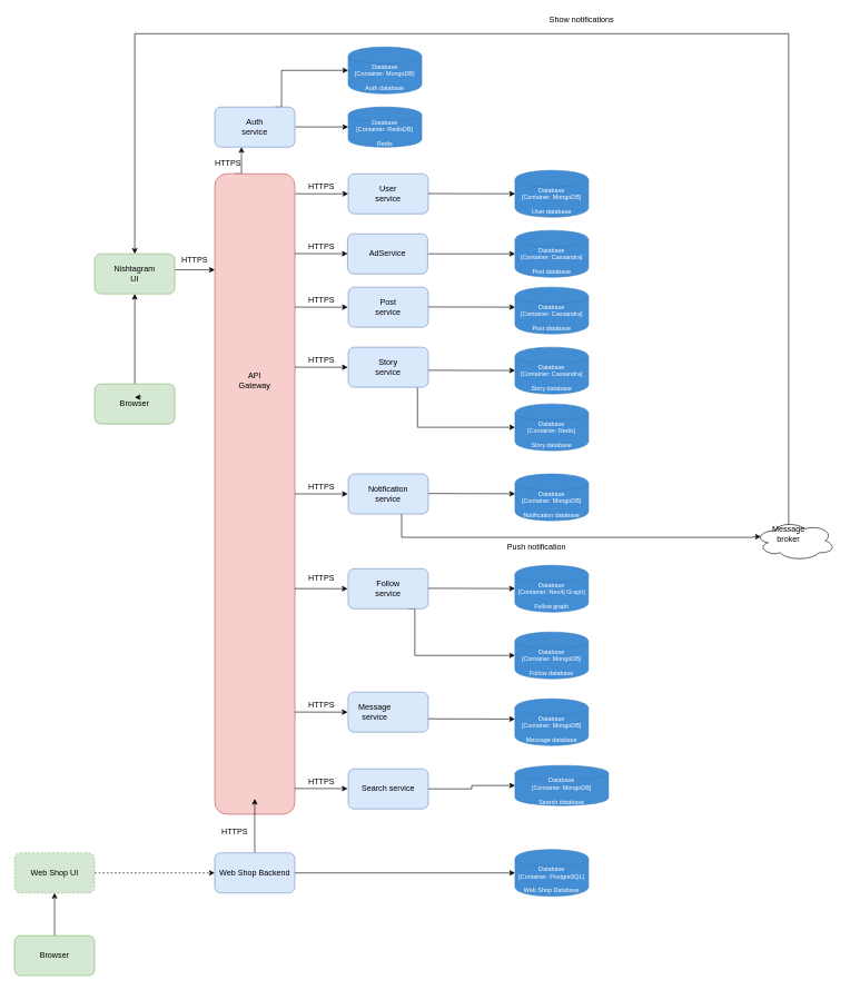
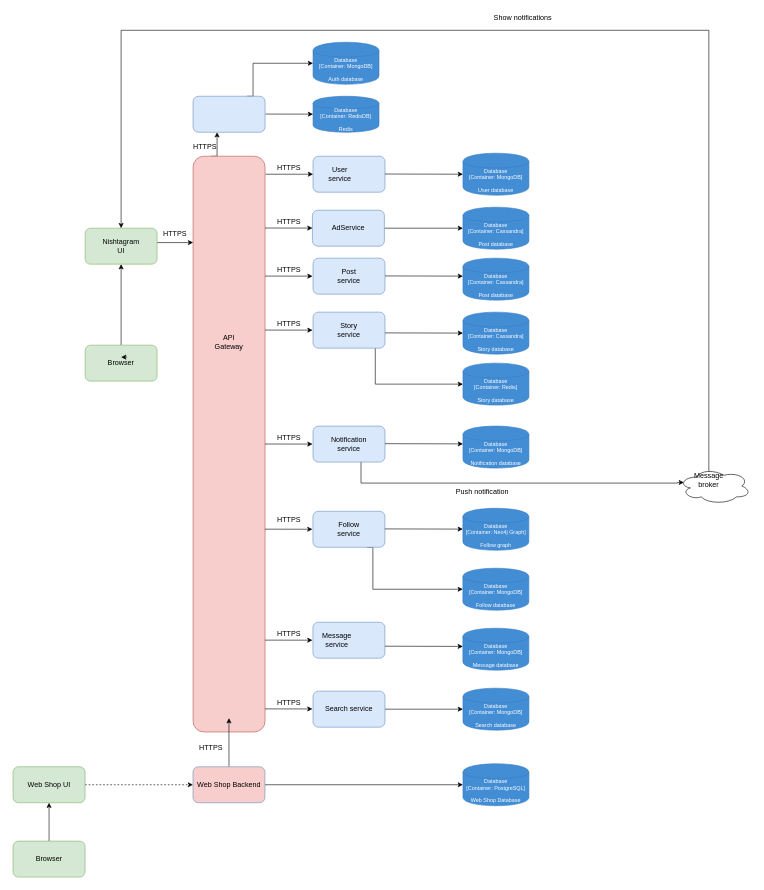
- <mxCell id="28" value="&lt;div&gt;Auth&lt;/div&gt;&lt;div&gt;service&lt;br&gt;&lt;/div&gt;" style="text;html=1;strokeColor=none;fillColor=none;align=center;verticalAlign=middle;whiteSpace=wrap;rounded=0;fontSize=12;" parent="1" vertex="1"><mxGeometry x="361" y="180" width="40" height="20" as="geometry" /></mxCell>
- <mxCell id="15" value="User service" style="text;html=1;strokeColor=none;fillColor=none;align=center;verticalAlign=middle;whiteSpace=wrap;rounded=0;" parent="1" vertex="1"><mxGeometry x="561" y="280" width="40" height="20" as="geometry" /></mxCell>
+ <mxCell id="15" value="User service" style="text;html=1;strokeColor=none;fillColor=none;align=center;verticalAlign=middle;whiteSpace=wrap;rounded=0;" parent="1" vertex="1"><mxGeometry x="546" y="280" width="40" height="20" as="geometry" /></mxCell>
- <mxCell id="83" value="Database&lt;div&gt;[Container:&amp;nbsp;MongoDB]&lt;/div&gt;&lt;br&gt;&lt;div&gt;Search database&lt;/div&gt;" style="shape=cylinder;whiteSpace=wrap;html=1;boundedLbl=1;rounded=0;labelBackgroundColor=none;fillColor=#438DD5;fontSize=9;fontColor=#ffffff;align=center;strokeColor=#3C7FC0;metaEdit=1;points=[[0.5,0,0],[1,0.25,0],[1,0.5,0],[1,0.75,0],[0.5,1,0],[0,0.75,0],[0,0.5,0],[0,0.25,0]];metaData={&quot;c4Type&quot;:{&quot;editable&quot;:false}};" parent="1" vertex="1"><mxGeometry x="771" y="1147" width="140" height="60" as="geometry" /></mxCell>
+ <mxCell id="83" value="Database&lt;div&gt;[Container:&amp;nbsp;MongoDB]&lt;/div&gt;&lt;br&gt;&lt;div&gt;Search database&lt;/div&gt;" style="shape=cylinder;whiteSpace=wrap;html=1;boundedLbl=1;rounded=0;labelBackgroundColor=none;fillColor=#438DD5;fontSize=9;fontColor=#ffffff;align=center;strokeColor=#3C7FC0;metaEdit=1;points=[[0.5,0,0],[1,0.25,0],[1,0.5,0],[1,0.75,0],[0.5,1,0],[0,0.75,0],[0,0.5,0],[0,0.25,0]];metaData={&quot;c4Type&quot;:{&quot;editable&quot;:false}};" parent="1" vertex="1"><mxGeometry x="771" y="1147" width="110" height="70" as="geometry" /></mxCell>
- <mxCell id="66" value="Web Shop UI" style="rounded=1;whiteSpace=wrap;html=1;fillColor=#d5e8d4;strokeColor=#82b366;dashed=1;" parent="1" vertex="1"><mxGeometry x="20.84" y="1278" width="120" height="60" as="geometry" /></mxCell>
+ <mxCell id="66" value="Web Shop UI" style="rounded=1;whiteSpace=wrap;html=1;fillColor=#d5e8d4;strokeColor=#82b366;" parent="1" vertex="1"><mxGeometry x="20.84" y="1278" width="120" height="60" as="geometry" /></mxCell>
- <mxCell id="69" value="Web Shop Backend" style="rounded=1;whiteSpace=wrap;html=1;fillColor=#dae8fc;strokeColor=#6c8ebf;" parent="1" vertex="1"><mxGeometry x="320.84" y="1278" width="120" height="60" as="geometry" /></mxCell>
+ <mxCell id="69" value="Web Shop Backend" style="rounded=1;whiteSpace=wrap;html=1;fillColor=#f8cecc;strokeColor=#6c8ebf;" parent="1" vertex="1"><mxGeometry x="320.84" y="1278" width="120" height="60" as="geometry" /></mxCell>
